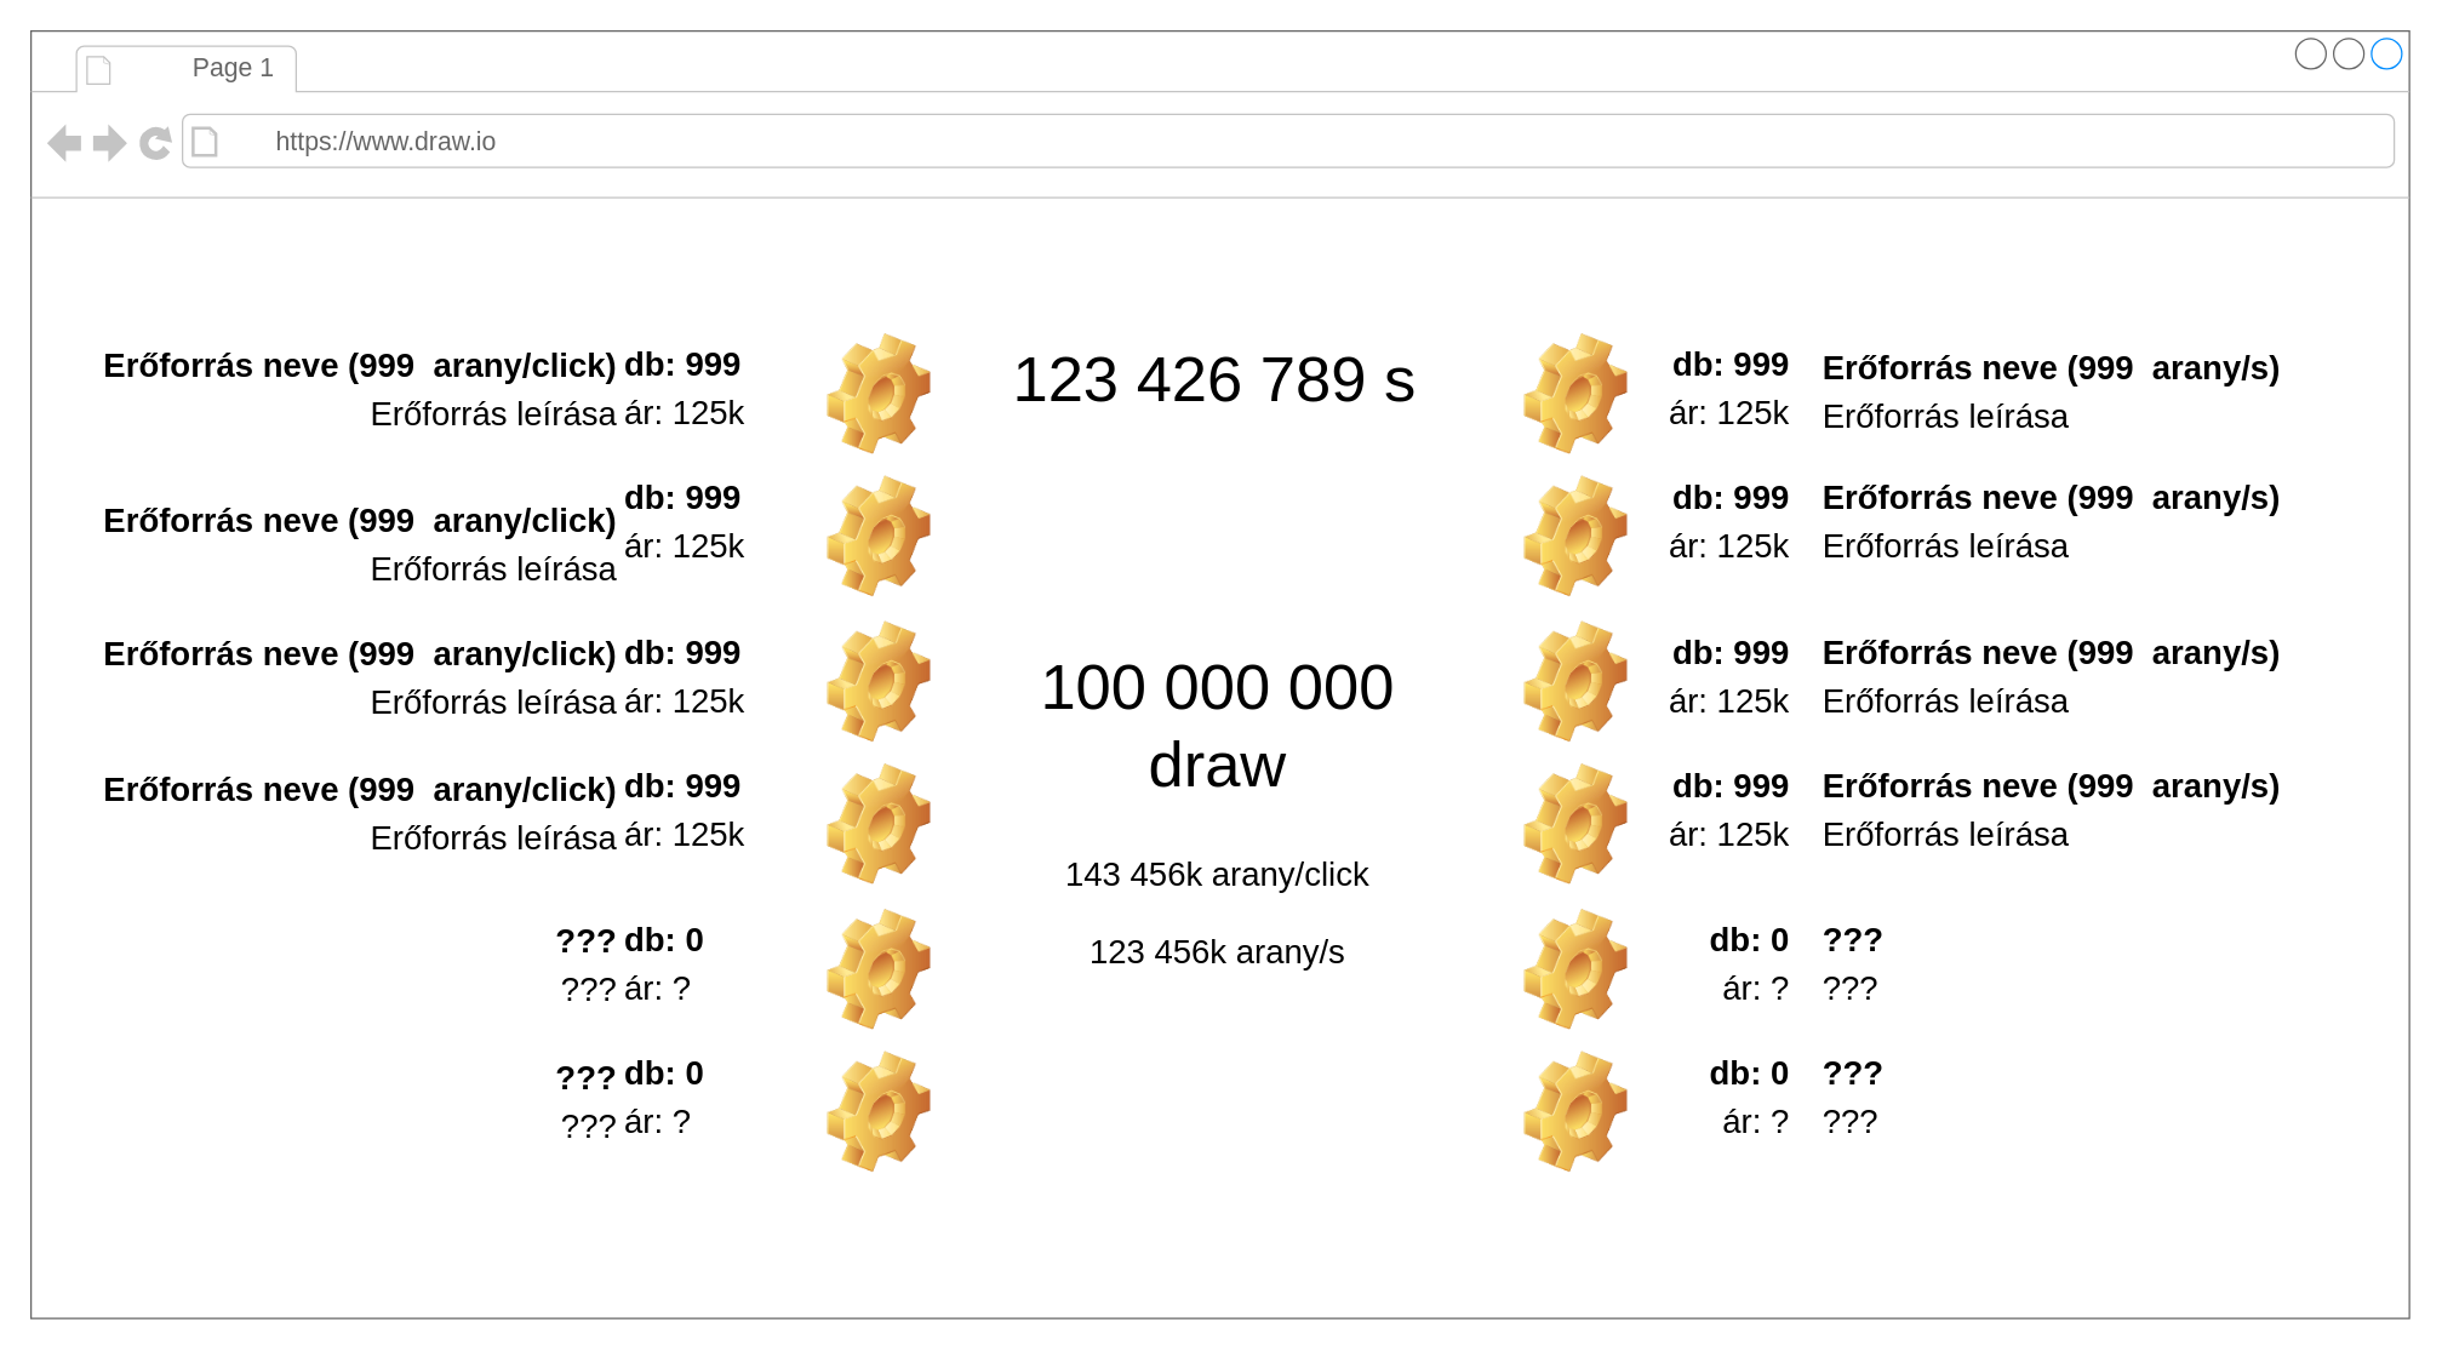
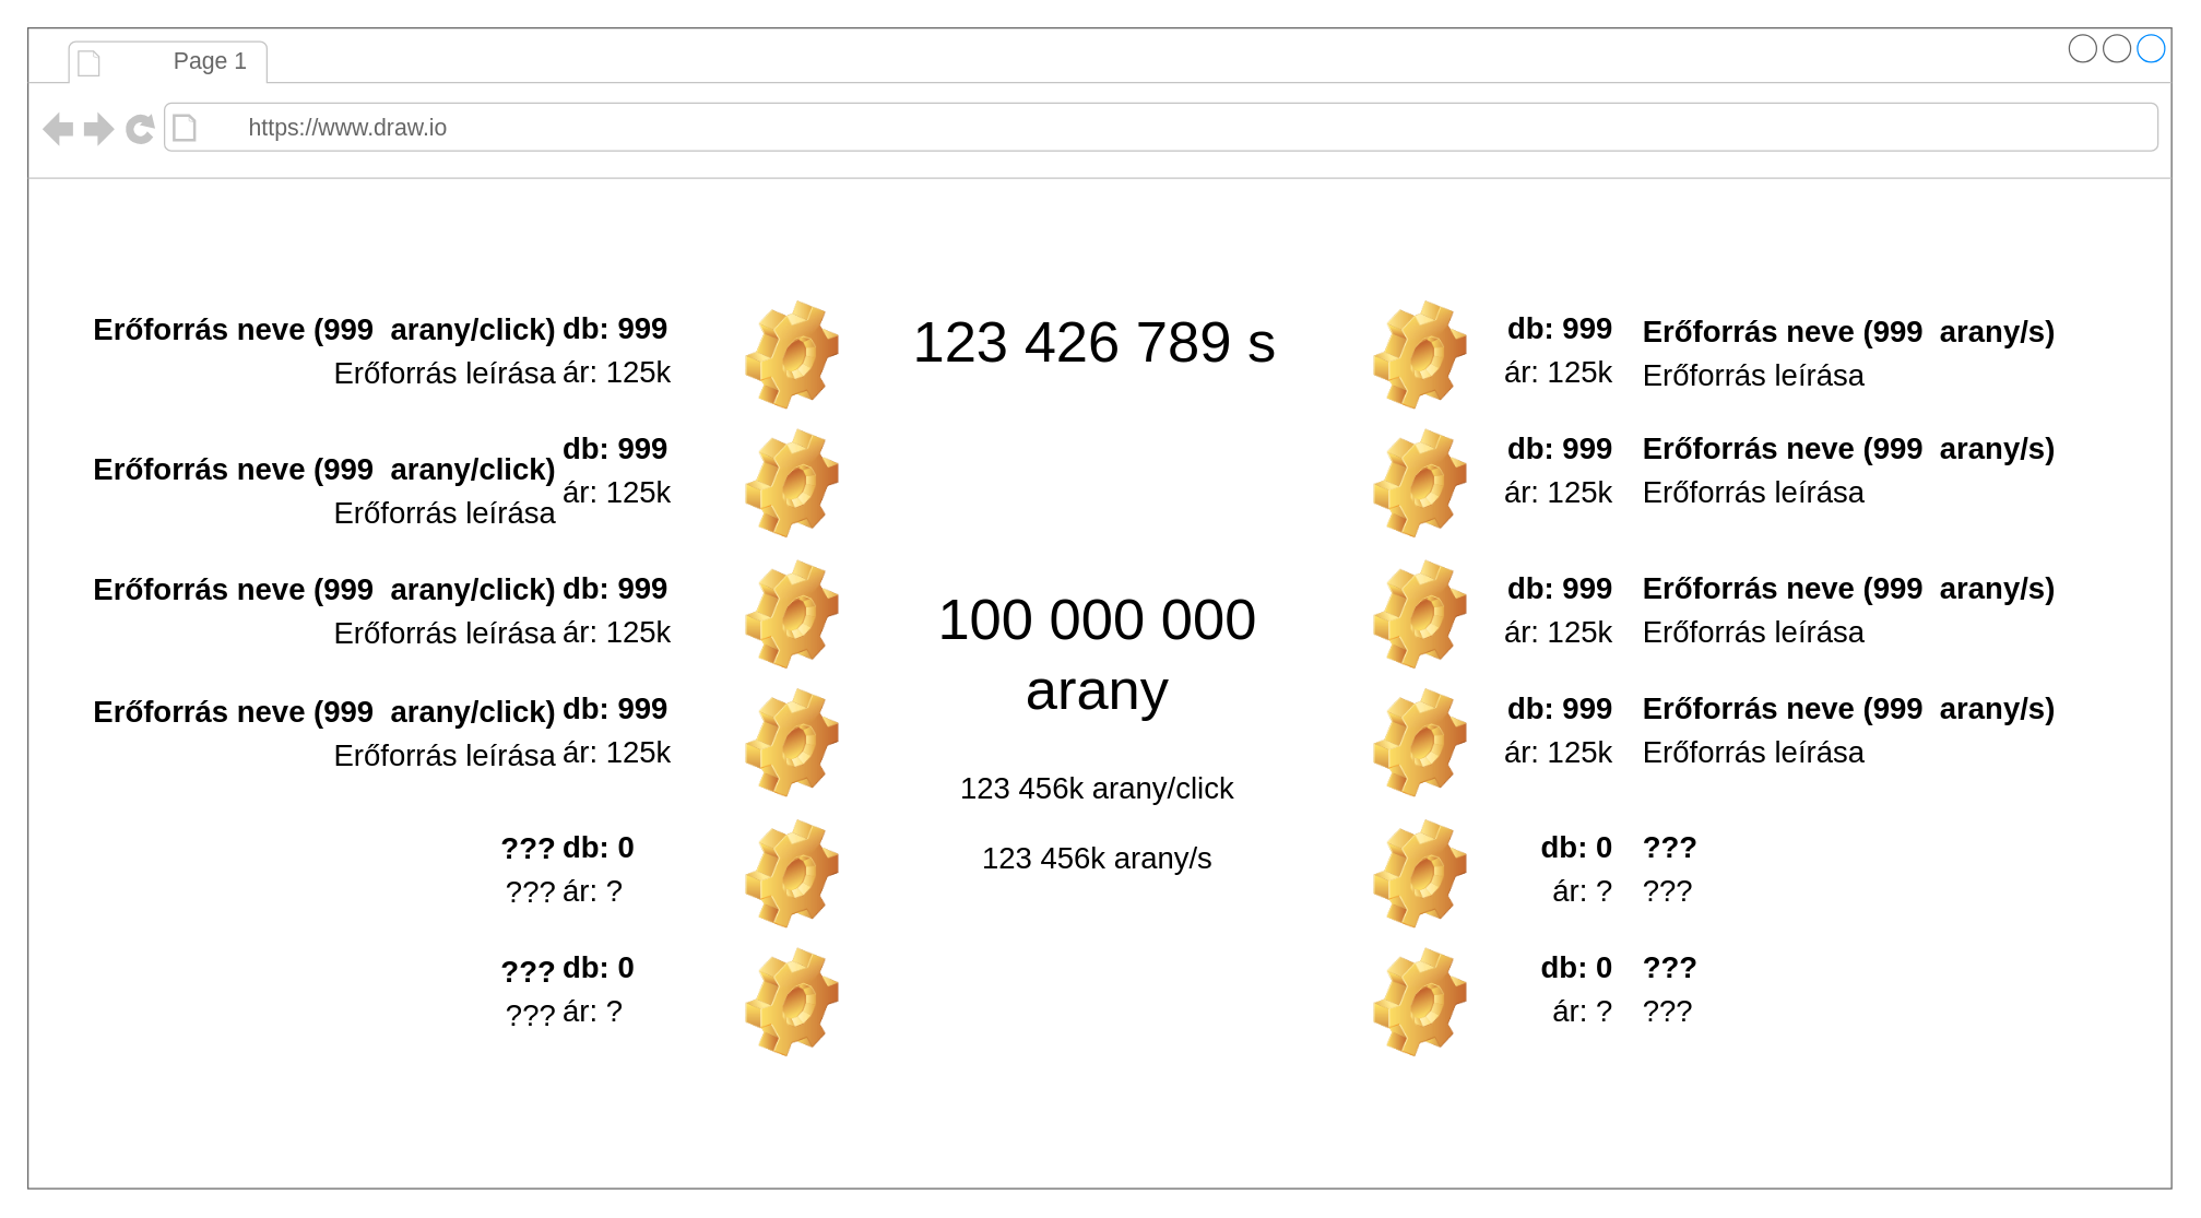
- <mxCell id="6" value="100 000 000 draw" style="text;html=1;strokeColor=none;fillColor=none;align=center;verticalAlign=middle;whiteSpace=wrap;rounded=0;fontSize=42;" vertex="1" parent="2"><mxGeometry x="638" y="398" width="291" height="122" as="geometry" /></mxCell>
+ <mxCell id="6" value="100 000 000 arany" style="text;html=1;strokeColor=none;fillColor=none;align=center;verticalAlign=middle;whiteSpace=wrap;rounded=0;fontSize=42;" vertex="1" parent="2"><mxGeometry x="638" y="398" width="291" height="122" as="geometry" /></mxCell>
- <mxCell id="38" value="&lt;font style=&quot;font-size: 22px;&quot;&gt;143 456k arany/click&lt;br&gt;123 456k arany/s&lt;br&gt;&lt;/font&gt;" style="text;html=1;strokeColor=none;fillColor=none;align=center;verticalAlign=middle;whiteSpace=wrap;rounded=0;fontSize=42;" vertex="1" parent="2"><mxGeometry x="638" y="515" width="291" height="122" as="geometry" /></mxCell>
+ <mxCell id="38" value="&lt;font style=&quot;font-size: 22px;&quot;&gt;123 456k arany/click&lt;br&gt;123 456k arany/s&lt;br&gt;&lt;/font&gt;" style="text;html=1;strokeColor=none;fillColor=none;align=center;verticalAlign=middle;whiteSpace=wrap;rounded=0;fontSize=42;" vertex="1" parent="2"><mxGeometry x="638" y="515" width="291" height="122" as="geometry" /></mxCell>
